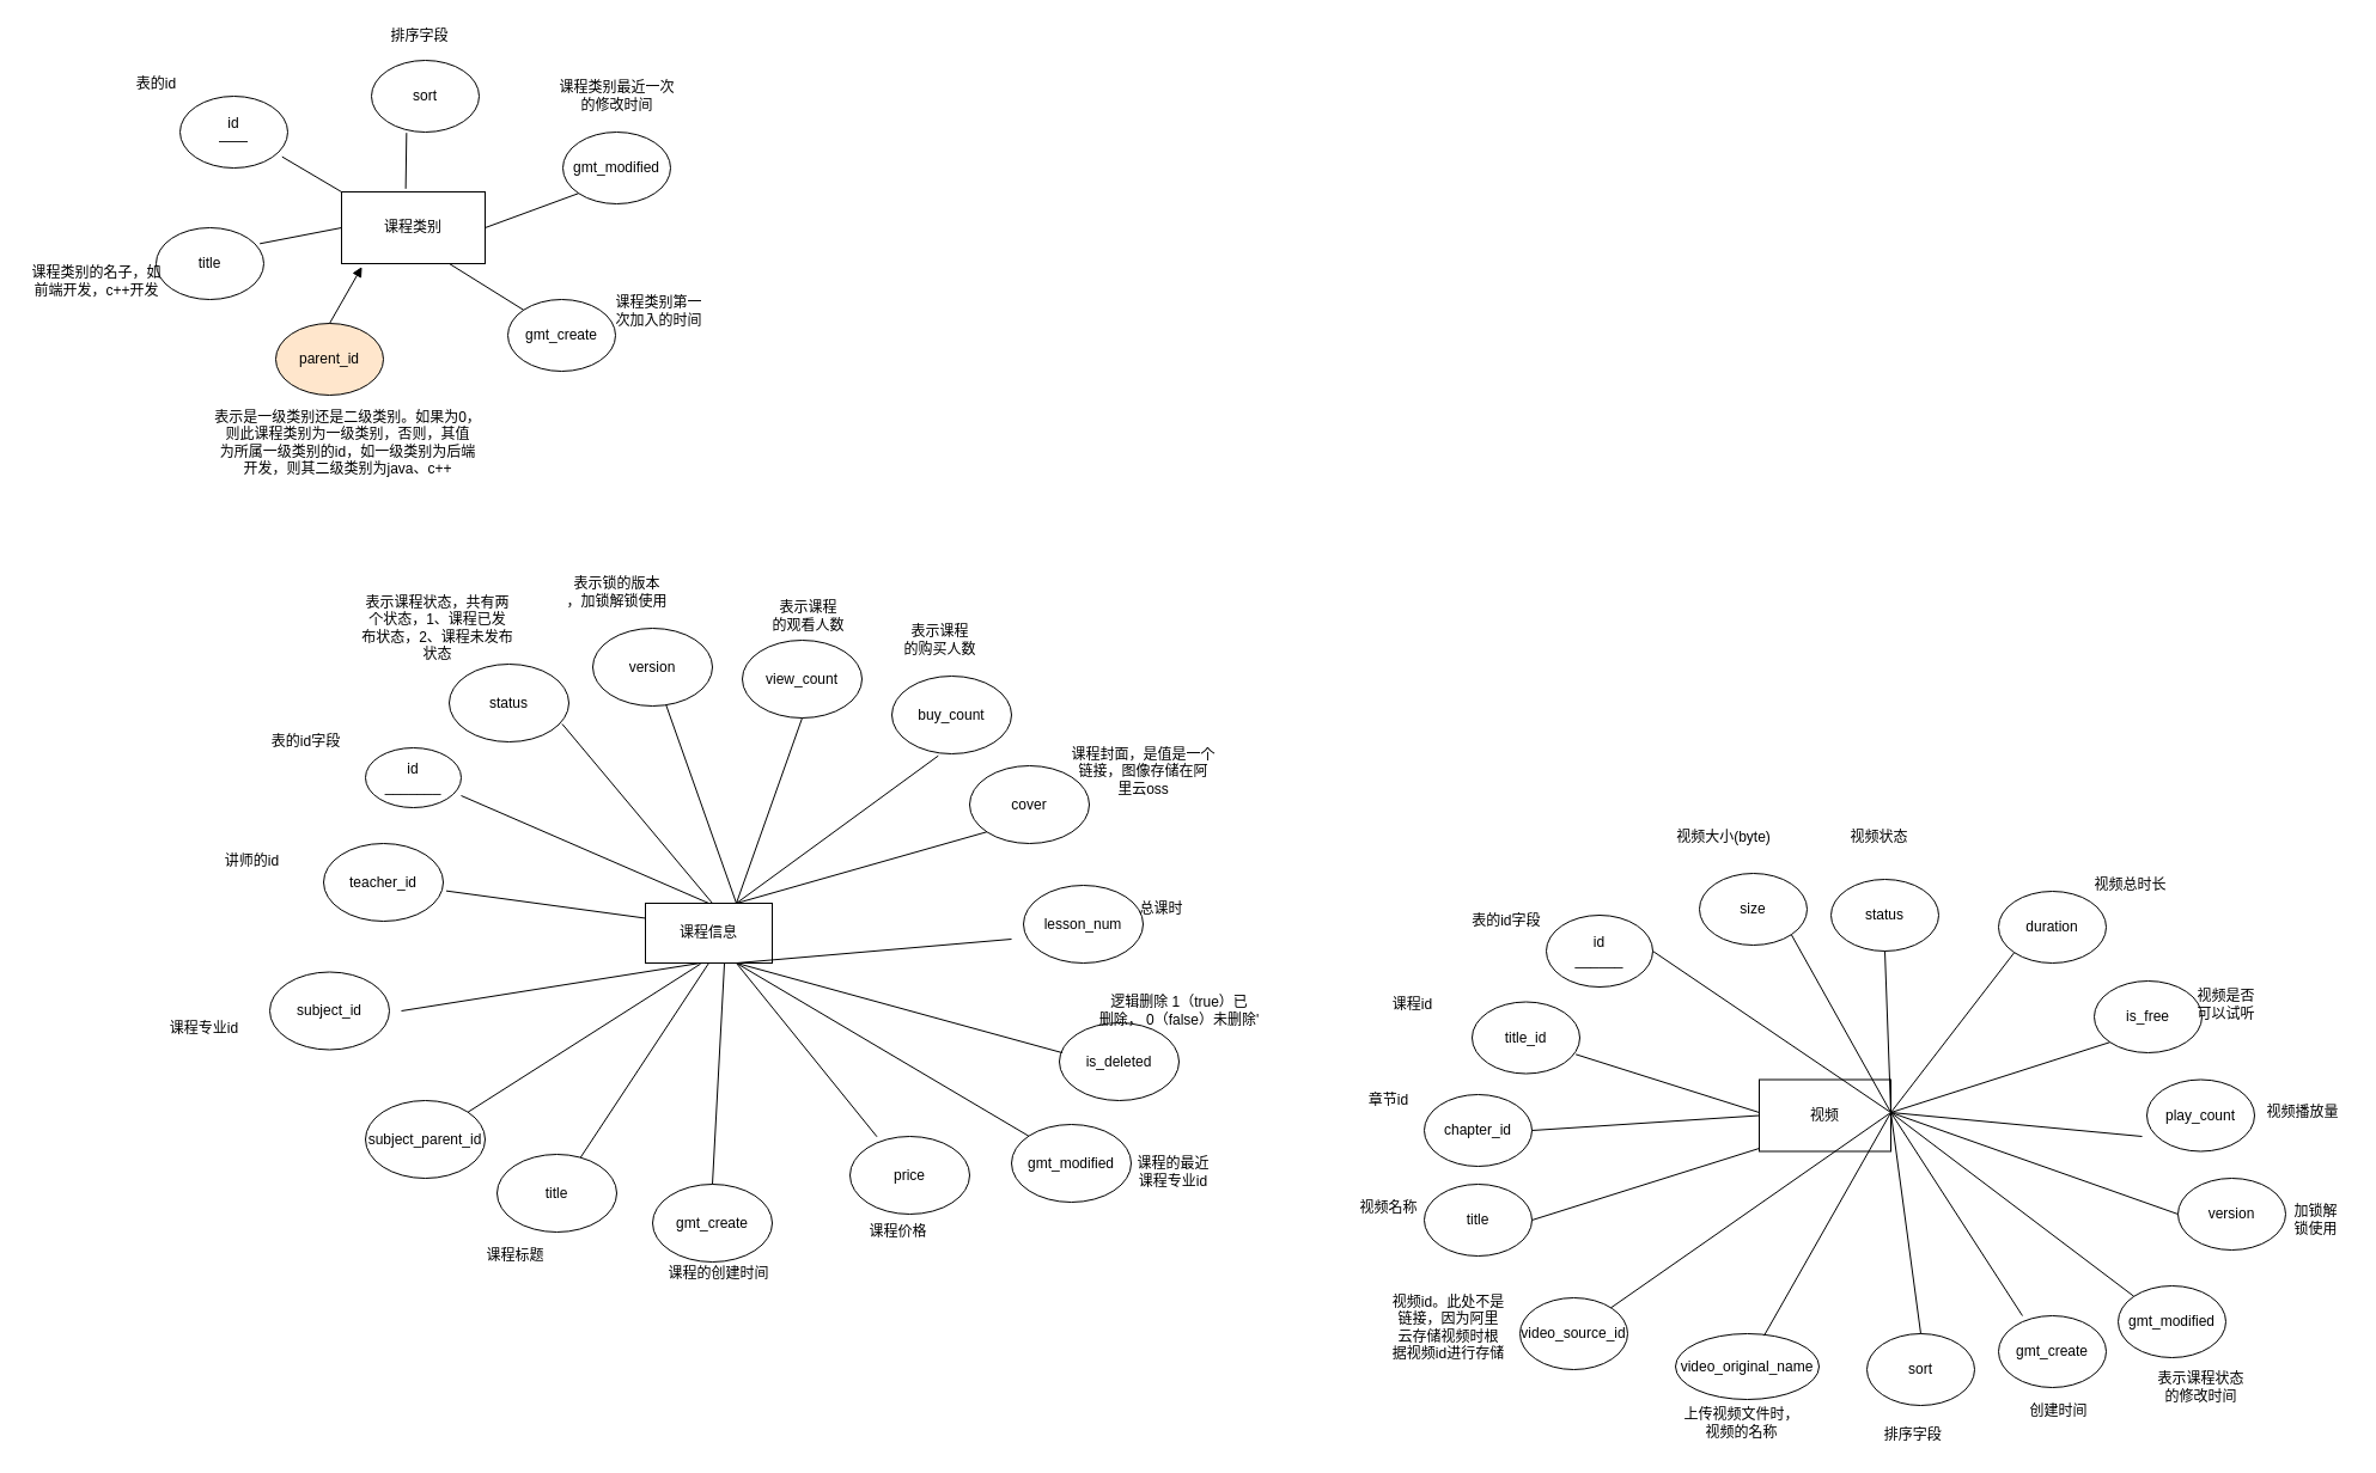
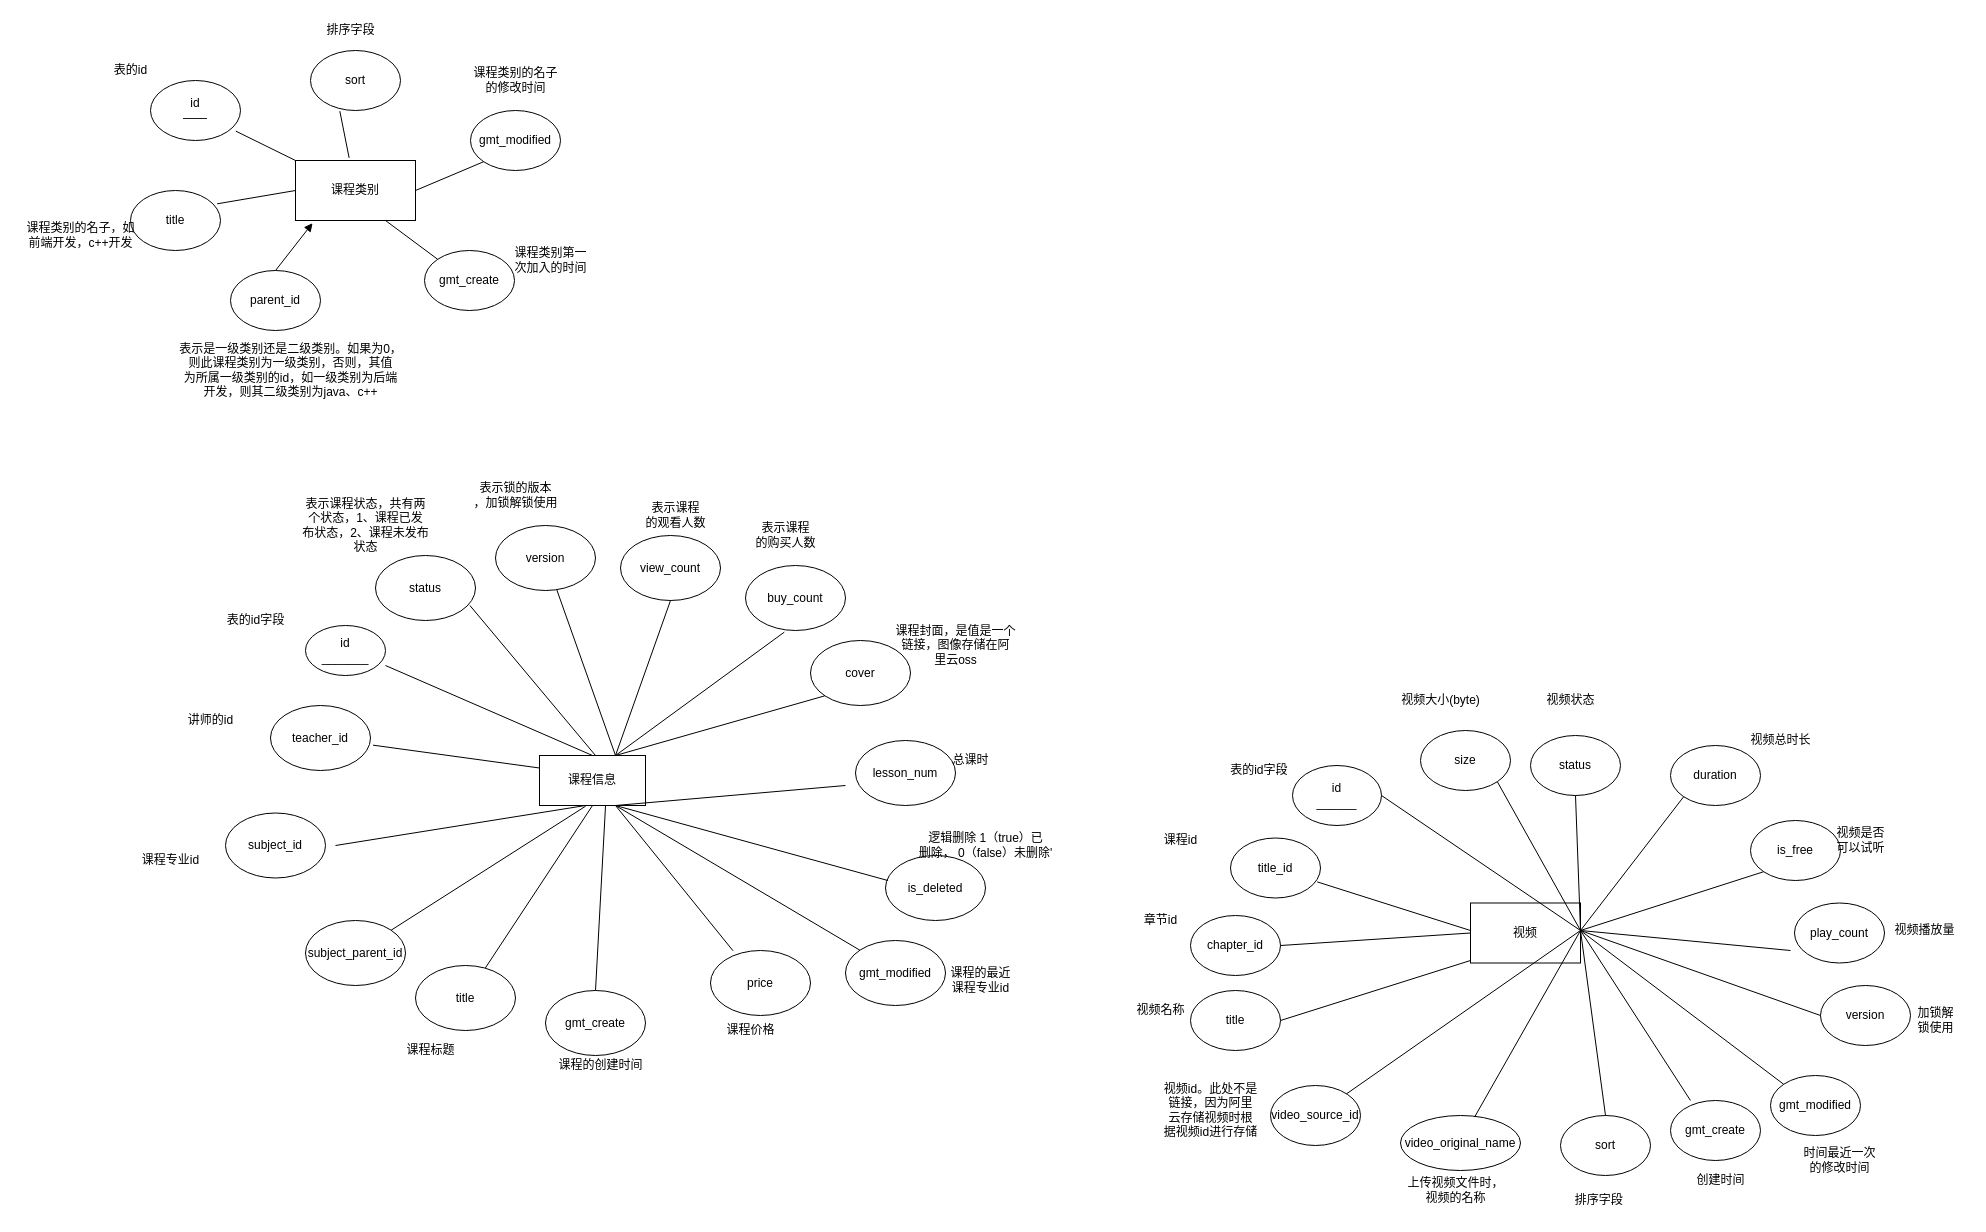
- <mxCell id="17" value="课程类别最近一次&lt;br&gt;的修改时间" style="text;html=1;align=center;verticalAlign=middle;resizable=0;points=[];autosize=1;strokeColor=none;fillColor=none;" parent="1" vertex="1"><mxGeometry x="460" y="65" width="110" height="30" as="geometry" /></mxCell>
+ <mxCell id="17" value="课程类别的名子&lt;br&gt;的修改时间" style="text;html=1;align=center;verticalAlign=middle;resizable=0;points=[];autosize=1;strokeColor=none;fillColor=none;" parent="1" vertex="1"><mxGeometry x="460" y="65" width="110" height="30" as="geometry" /></mxCell>
- <mxCell id="2" value="课程类别" style="rounded=0;whiteSpace=wrap;html=1;" parent="1" vertex="1"><mxGeometry x="285" y="160" width="120" height="60" as="geometry" /></mxCell>
+ <mxCell id="2" value="课程类别" style="rounded=0;whiteSpace=wrap;html=1;" parent="1" vertex="1"><mxGeometry x="295" y="160" width="120" height="60" as="geometry" /></mxCell>
- <mxCell id="5" value="parent_id" style="ellipse;whiteSpace=wrap;html=1;fillColor=#ffe6cc;" parent="1" vertex="1"><mxGeometry x="230" y="270" width="90" height="60" as="geometry" /></mxCell>
+ <mxCell id="5" value="parent_id" style="ellipse;whiteSpace=wrap;html=1;" parent="1" vertex="1"><mxGeometry x="230" y="270" width="90" height="60" as="geometry" /></mxCell>
- <mxCell id="90" value="表示课程状态&lt;br&gt;的修改时间" style="text;html=1;align=center;verticalAlign=middle;resizable=0;points=[];autosize=1;strokeColor=none;fillColor=none;" vertex="1" parent="1"><mxGeometry x="1794" y="1145" width="90" height="30" as="geometry" /></mxCell>
+ <mxCell id="90" value="时间最近一次&lt;br&gt;的修改时间" style="text;html=1;align=center;verticalAlign=middle;resizable=0;points=[];autosize=1;strokeColor=none;fillColor=none;" vertex="1" parent="1"><mxGeometry x="1794" y="1145" width="90" height="30" as="geometry" /></mxCell>
